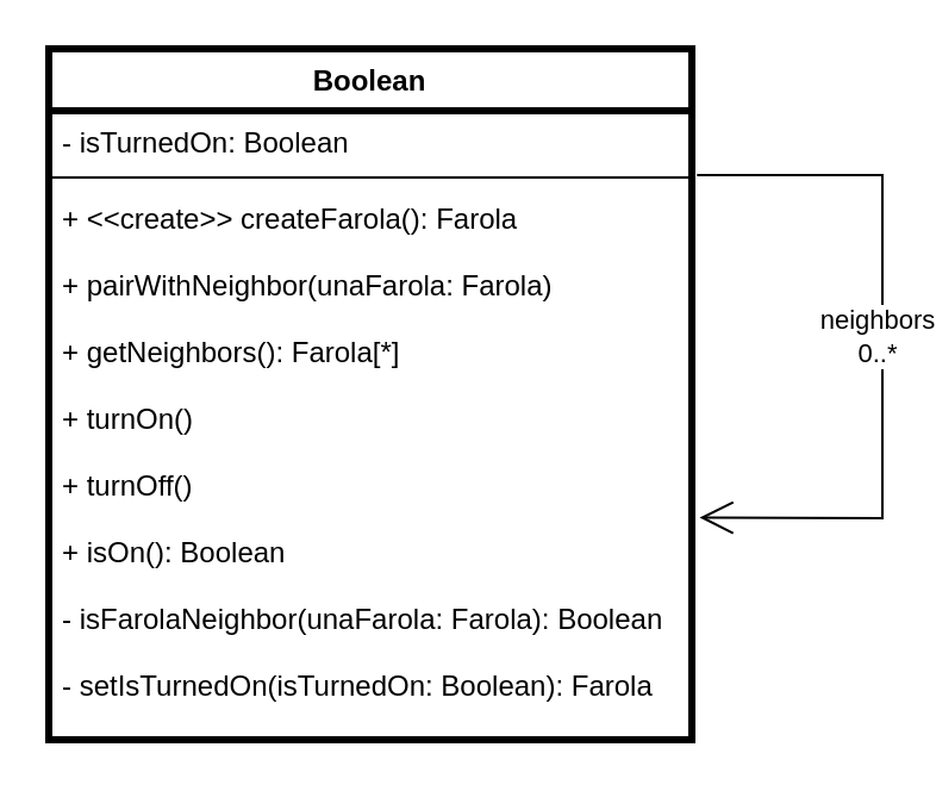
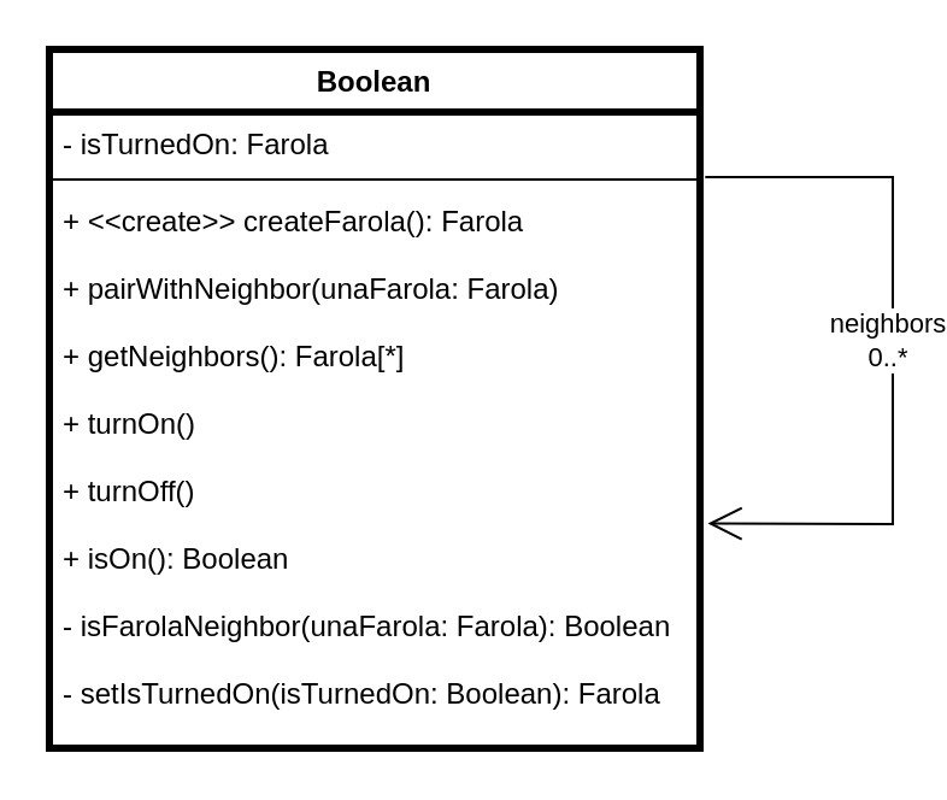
- <mxCell id="3" value="- isTurnedOn: Boolean&#10;&#10;&#10;&#10;&#10;&#10;&#10;&#10;&#10;&#10;&#10;&#10;&#10;&#10;" style="text;strokeColor=none;fillColor=none;align=left;verticalAlign=top;spacingLeft=4;spacingRight=4;overflow=hidden;rotatable=0;points=[[0,0.5],[1,0.5]];portConstraint=eastwest;rounded=0;strokeWidth=3;" parent="2" vertex="1"><mxGeometry y="26" width="270" height="24" as="geometry" /></mxCell>
+ <mxCell id="3" value="- isTurnedOn: Farola&#10;&#10;&#10;&#10;&#10;&#10;&#10;&#10;&#10;&#10;&#10;&#10;&#10;&#10;" style="text;strokeColor=none;fillColor=none;align=left;verticalAlign=top;spacingLeft=4;spacingRight=4;overflow=hidden;rotatable=0;points=[[0,0.5],[1,0.5]];portConstraint=eastwest;rounded=0;strokeWidth=3;" parent="2" vertex="1"><mxGeometry y="26" width="270" height="24" as="geometry" /></mxCell>
